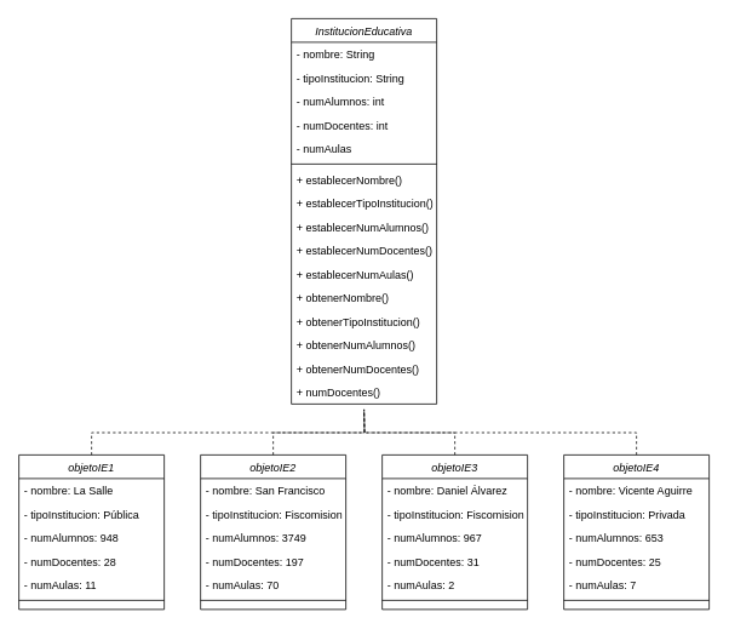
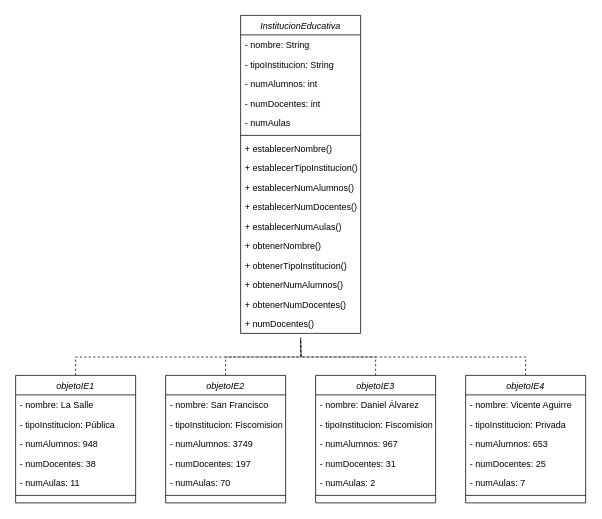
- <mxCell id="24" value="- numDocentes: 28" style="text;align=left;verticalAlign=top;spacingLeft=4;spacingRight=4;overflow=hidden;rotatable=0;points=[[0,0.5],[1,0.5]];portConstraint=eastwest;rounded=0;shadow=0;html=0;" parent="20" vertex="1"><mxGeometry y="104" width="160" height="26" as="geometry" /></mxCell>
+ <mxCell id="24" value="- numDocentes: 38" style="text;align=left;verticalAlign=top;spacingLeft=4;spacingRight=4;overflow=hidden;rotatable=0;points=[[0,0.5],[1,0.5]];portConstraint=eastwest;rounded=0;shadow=0;html=0;" parent="20" vertex="1"><mxGeometry y="104" width="160" height="26" as="geometry" /></mxCell>
